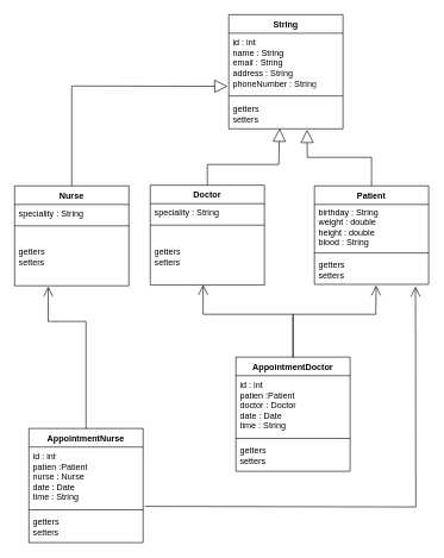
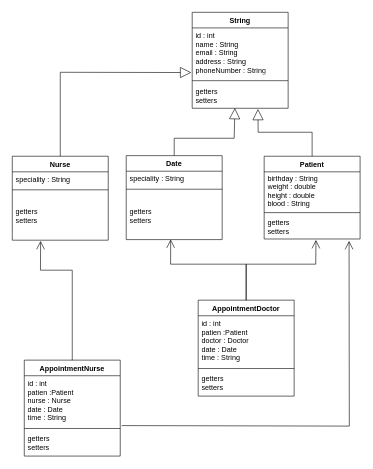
- <mxCell id="6" value="Doctor" style="swimlane;fontStyle=1;align=center;verticalAlign=top;childLayout=stackLayout;horizontal=1;startSize=26;horizontalStack=0;resizeParent=1;resizeParentMax=0;resizeLast=0;collapsible=1;marginBottom=0;whiteSpace=wrap;html=1;" vertex="1" parent="1"><mxGeometry x="210" y="259" width="160" height="140" as="geometry" /></mxCell>
+ <mxCell id="6" value="Date" style="swimlane;fontStyle=1;align=center;verticalAlign=top;childLayout=stackLayout;horizontal=1;startSize=26;horizontalStack=0;resizeParent=1;resizeParentMax=0;resizeLast=0;collapsible=1;marginBottom=0;whiteSpace=wrap;html=1;" vertex="1" parent="1"><mxGeometry x="210" y="259" width="160" height="140" as="geometry" /></mxCell>
